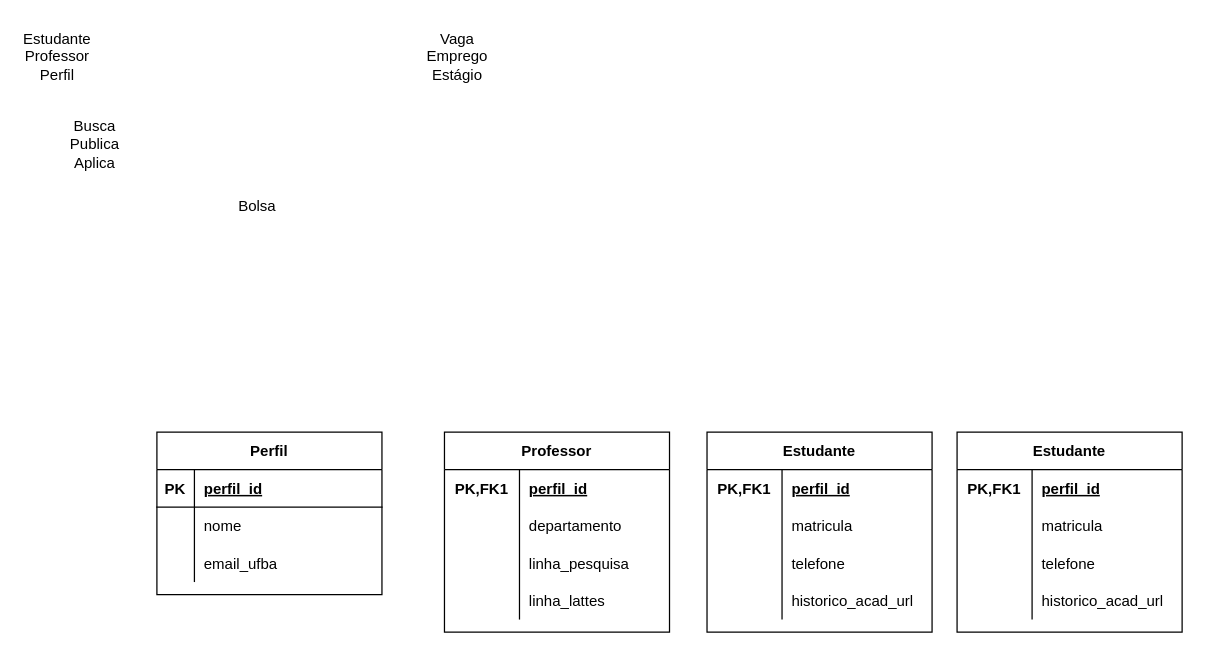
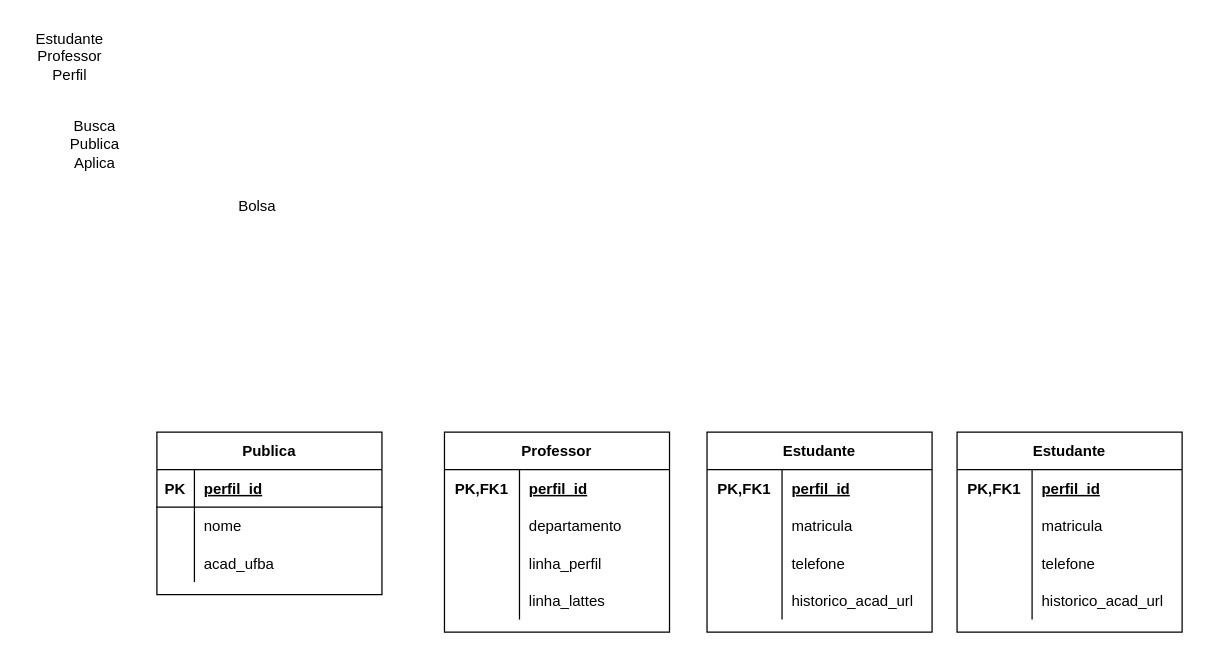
- <mxCell id="12" value="Estudante&lt;br&gt;Professor&lt;br&gt;Perfil" style="text;html=1;align=center;verticalAlign=middle;resizable=0;points=[];autosize=1;strokeColor=none;fillColor=none;" vertex="1" parent="1"><mxGeometry x="10" y="20" width="70" height="50" as="geometry" /></mxCell>
+ <mxCell id="12" value="Estudante&lt;br&gt;Professor&lt;br&gt;Perfil" style="text;html=1;align=center;verticalAlign=middle;resizable=0;points=[];autosize=1;strokeColor=none;fillColor=none;" vertex="1" parent="1"><mxGeometry x="20" y="20" width="70" height="50" as="geometry" /></mxCell>
- <mxCell id="14" value="Vaga&lt;br&gt;Emprego&lt;br&gt;Estágio" style="text;html=1;align=center;verticalAlign=middle;resizable=0;points=[];autosize=1;strokeColor=none;fillColor=none;" vertex="1" parent="1"><mxGeometry x="335" y="20" width="60" height="50" as="geometry" /></mxCell>
- <mxCell id="2" value="Perfil" style="shape=table;startSize=30;container=1;collapsible=1;childLayout=tableLayout;fixedRows=1;rowLines=0;fontStyle=1;align=center;resizeLast=1;" vertex="1" parent="1"><mxGeometry x="125" y="345" width="180" height="130" as="geometry" /></mxCell>
+ <mxCell id="2" value="Publica" style="shape=table;startSize=30;container=1;collapsible=1;childLayout=tableLayout;fixedRows=1;rowLines=0;fontStyle=1;align=center;resizeLast=1;" vertex="1" parent="1"><mxGeometry x="125" y="345" width="180" height="130" as="geometry" /></mxCell>
- <mxCell id="11" value="email_ufba" style="shape=partialRectangle;connectable=0;fillColor=none;top=0;left=0;bottom=0;right=0;align=left;spacingLeft=6;overflow=hidden;" vertex="1" parent="9"><mxGeometry x="30" width="150" height="30" as="geometry"><mxRectangle width="150" height="30" as="alternateBounds" /></mxGeometry></mxCell>
+ <mxCell id="11" value="acad_ufba" style="shape=partialRectangle;connectable=0;fillColor=none;top=0;left=0;bottom=0;right=0;align=left;spacingLeft=6;overflow=hidden;" vertex="1" parent="9"><mxGeometry x="30" width="150" height="30" as="geometry"><mxRectangle width="150" height="30" as="alternateBounds" /></mxGeometry></mxCell>
- <mxCell id="25" value="linha_pesquisa" style="shape=partialRectangle;connectable=0;fillColor=none;top=0;left=0;bottom=0;right=0;align=left;spacingLeft=6;overflow=hidden;" vertex="1" parent="23"><mxGeometry x="60" width="120" height="30" as="geometry"><mxRectangle width="120" height="30" as="alternateBounds" /></mxGeometry></mxCell>
+ <mxCell id="25" value="linha_perfil" style="shape=partialRectangle;connectable=0;fillColor=none;top=0;left=0;bottom=0;right=0;align=left;spacingLeft=6;overflow=hidden;" vertex="1" parent="23"><mxGeometry x="60" width="120" height="30" as="geometry"><mxRectangle width="120" height="30" as="alternateBounds" /></mxGeometry></mxCell>
